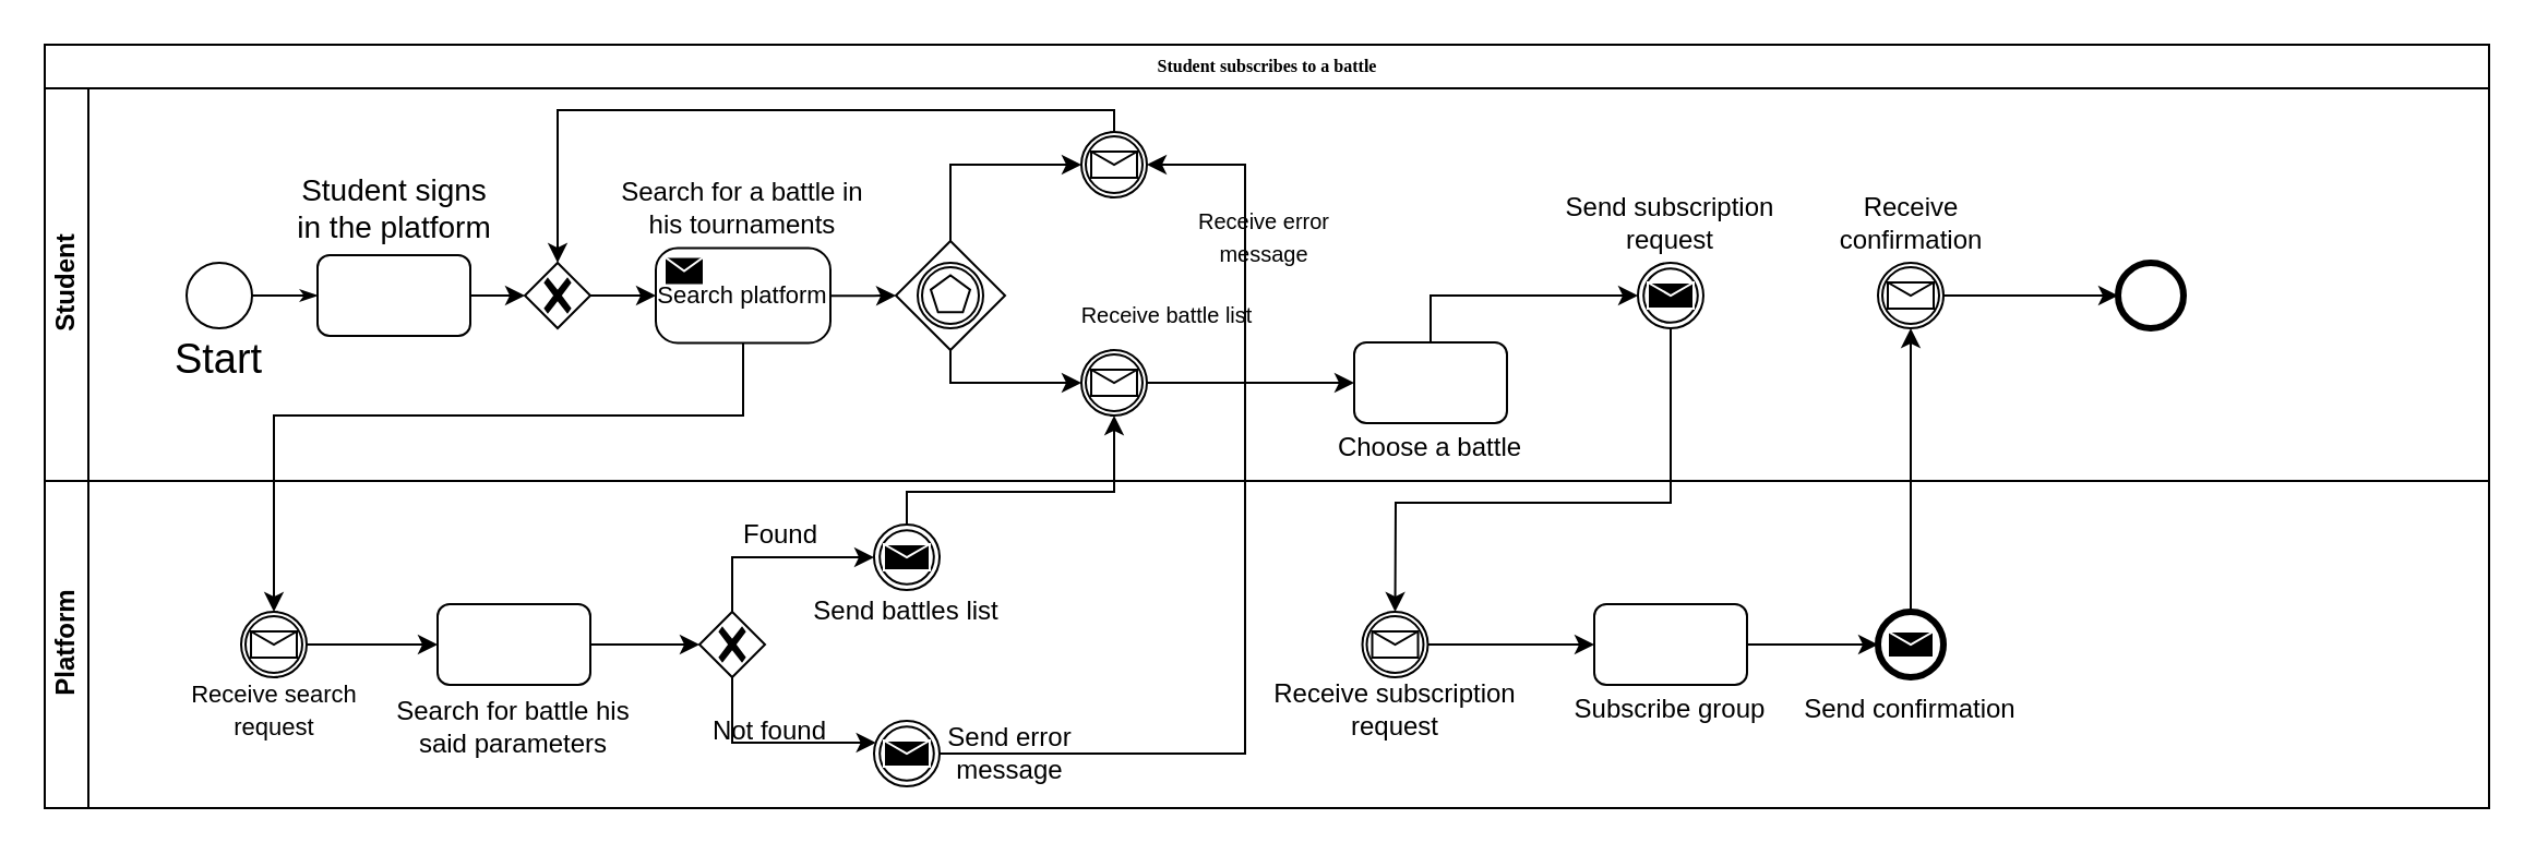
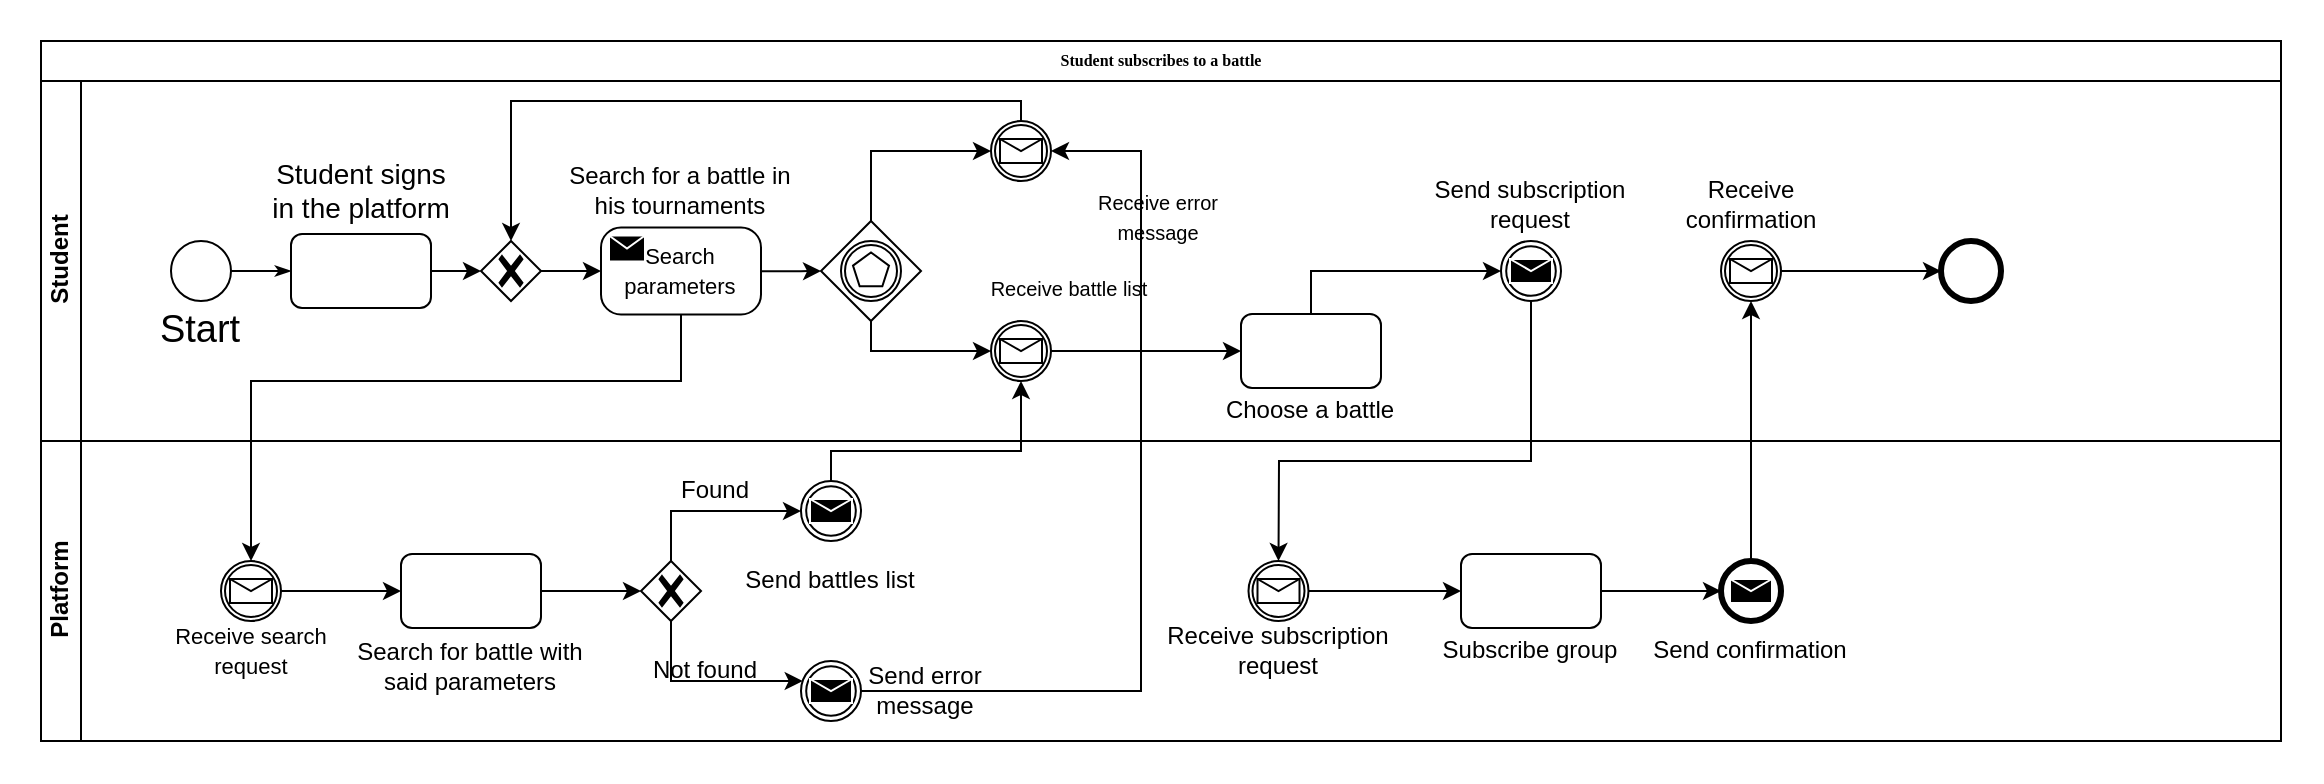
- <mxCell id="11" value="&lt;font style=&quot;font-size: 11px;&quot;&gt;Search platform&lt;br&gt;&lt;/font&gt;" style="points=[[0.25,0,0],[0.5,0,0],[0.75,0,0],[1,0.25,0],[1,0.5,0],[1,0.75,0],[0.75,1,0],[0.5,1,0],[0.25,1,0],[0,0.75,0],[0,0.5,0],[0,0.25,0]];shape=mxgraph.bpmn.task;whiteSpace=wrap;rectStyle=rounded;size=10;html=1;container=1;expand=0;collapsible=0;taskMarker=send;" vertex="1" parent="3"><mxGeometry x="280" y="73.25" width="80" height="43.5" as="geometry" /></mxCell>
+ <mxCell id="11" value="&lt;font style=&quot;font-size: 11px;&quot;&gt;Search parameters&lt;br&gt;&lt;/font&gt;" style="points=[[0.25,0,0],[0.5,0,0],[0.75,0,0],[1,0.25,0],[1,0.5,0],[1,0.75,0],[0.75,1,0],[0.5,1,0],[0.25,1,0],[0,0.75,0],[0,0.5,0],[0,0.25,0]];shape=mxgraph.bpmn.task;whiteSpace=wrap;rectStyle=rounded;size=10;html=1;container=1;expand=0;collapsible=0;taskMarker=send;" vertex="1" parent="3"><mxGeometry x="280" y="73.25" width="80" height="43.5" as="geometry" /></mxCell>
- <mxCell id="46" value="Send battles list" style="text;html=1;strokeColor=none;fillColor=none;align=center;verticalAlign=middle;whiteSpace=wrap;rounded=0;" vertex="1" parent="33"><mxGeometry x="345" y="50" width="100" height="20" as="geometry" /></mxCell>
+ <mxCell id="46" value="Send battles list" style="text;html=1;strokeColor=none;fillColor=none;align=center;verticalAlign=middle;whiteSpace=wrap;rounded=0;" vertex="1" parent="33"><mxGeometry x="345" y="60" width="100" height="20" as="geometry" /></mxCell>
- <mxCell id="39" value="Search for battle his said parameters" style="text;html=1;strokeColor=none;fillColor=none;align=center;verticalAlign=middle;whiteSpace=wrap;rounded=0;" vertex="1" parent="33"><mxGeometry x="156.88" y="106.5" width="116.25" height="13.5" as="geometry" /></mxCell>
+ <mxCell id="39" value="Search for battle with said parameters" style="text;html=1;strokeColor=none;fillColor=none;align=center;verticalAlign=middle;whiteSpace=wrap;rounded=0;" vertex="1" parent="33"><mxGeometry x="156.88" y="106.5" width="116.25" height="13.5" as="geometry" /></mxCell>
